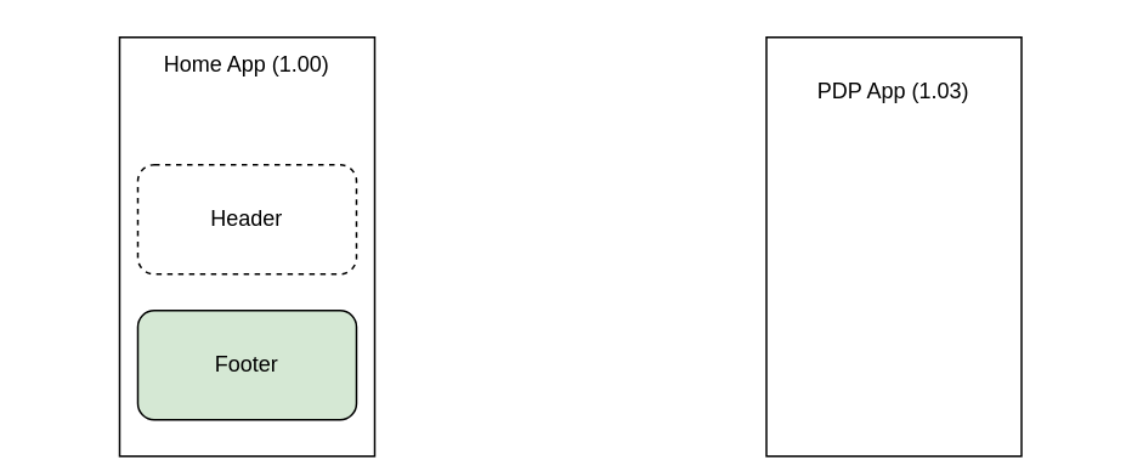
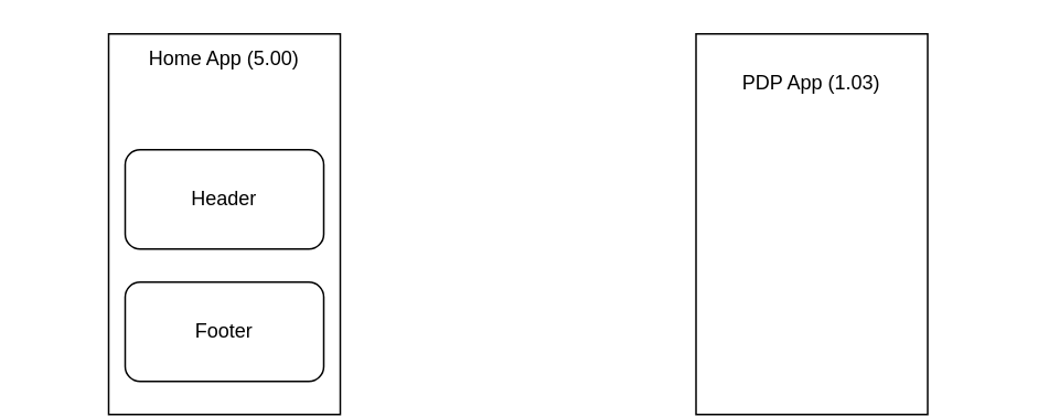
- <mxCell id="5" value="Home App (1.00)" style="text;html=1;strokeColor=none;fillColor=none;align=center;verticalAlign=middle;whiteSpace=wrap;rounded=0;" parent="1" vertex="1"><mxGeometry x="85" y="20" width="100" height="30" as="geometry" /></mxCell>
+ <mxCell id="5" value="Home App (5.00)" style="text;html=1;strokeColor=none;fillColor=none;align=center;verticalAlign=middle;whiteSpace=wrap;rounded=0;" parent="1" vertex="1"><mxGeometry x="85" y="20" width="100" height="30" as="geometry" /></mxCell>
- <mxCell id="3" value="Header" style="rounded=1;whiteSpace=wrap;html=1;dashed=1;" parent="1" vertex="1"><mxGeometry x="75" y="90" width="120" height="60" as="geometry" /></mxCell>
+ <mxCell id="3" value="Header" style="rounded=1;whiteSpace=wrap;html=1;" parent="1" vertex="1"><mxGeometry x="75" y="90" width="120" height="60" as="geometry" /></mxCell>
- <mxCell id="4" value="Footer" style="rounded=1;whiteSpace=wrap;html=1;fillColor=#d5e8d4;" parent="1" vertex="1"><mxGeometry x="75" y="170" width="120" height="60" as="geometry" /></mxCell>
+ <mxCell id="4" value="Footer" style="rounded=1;whiteSpace=wrap;html=1;" parent="1" vertex="1"><mxGeometry x="75" y="170" width="120" height="60" as="geometry" /></mxCell>
